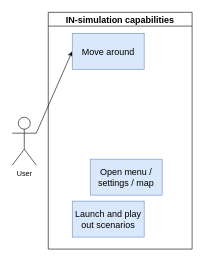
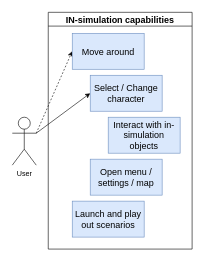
- <mxCell id="4" value="" style="endArrow=classic;html=1;rounded=0;fontSize=15;exitX=1;exitY=0.333;exitDx=0;exitDy=0;exitPerimeter=0;entryX=0;entryY=0.5;entryDx=0;entryDy=0;" edge="1" parent="1" source="2" target="7"><mxGeometry width="50" height="50" relative="1" as="geometry"><mxPoint x="0" y="375" as="sourcePoint" /><mxPoint x="130" y="125" as="targetPoint" /></mxGeometry></mxCell>
+ <mxCell id="4" value="" style="endArrow=classic;html=1;rounded=0;fontSize=15;exitX=1;exitY=0.333;exitDx=0;exitDy=0;exitPerimeter=0;entryX=0;entryY=0.5;entryDx=0;entryDy=0;dashed=1;" edge="1" parent="1" source="2" target="7"><mxGeometry width="50" height="50" relative="1" as="geometry"><mxPoint x="0" y="375" as="sourcePoint" /><mxPoint x="130" y="125" as="targetPoint" /></mxGeometry></mxCell>
+ <mxCell id="8" value="Select / Change character" style="rounded=0;whiteSpace=wrap;html=1;fontSize=15;fontStyle=0;fillColor=#dae8fc;strokeColor=#6c8ebf;" vertex="1" parent="1"><mxGeometry x="150" y="125" width="120" height="60" as="geometry" /></mxCell>
+ <mxCell id="5" value="" style="endArrow=classic;html=1;rounded=0;fontSize=15;exitX=1;exitY=0.333;exitDx=0;exitDy=0;exitPerimeter=0;entryX=0;entryY=0.5;entryDx=0;entryDy=0;" edge="1" parent="1" source="2" target="8"><mxGeometry width="50" height="50" relative="1" as="geometry"><mxPoint x="70" y="231.667" as="sourcePoint" /><mxPoint x="160" y="125" as="targetPoint" /></mxGeometry></mxCell>
+ <mxCell id="6" value="Interact with in-simulation objects" style="rounded=0;whiteSpace=wrap;html=1;fontSize=15;fontStyle=0;fillColor=#dae8fc;strokeColor=#6c8ebf;" vertex="1" parent="1"><mxGeometry x="180" y="195" width="120" height="60" as="geometry" /></mxCell>
